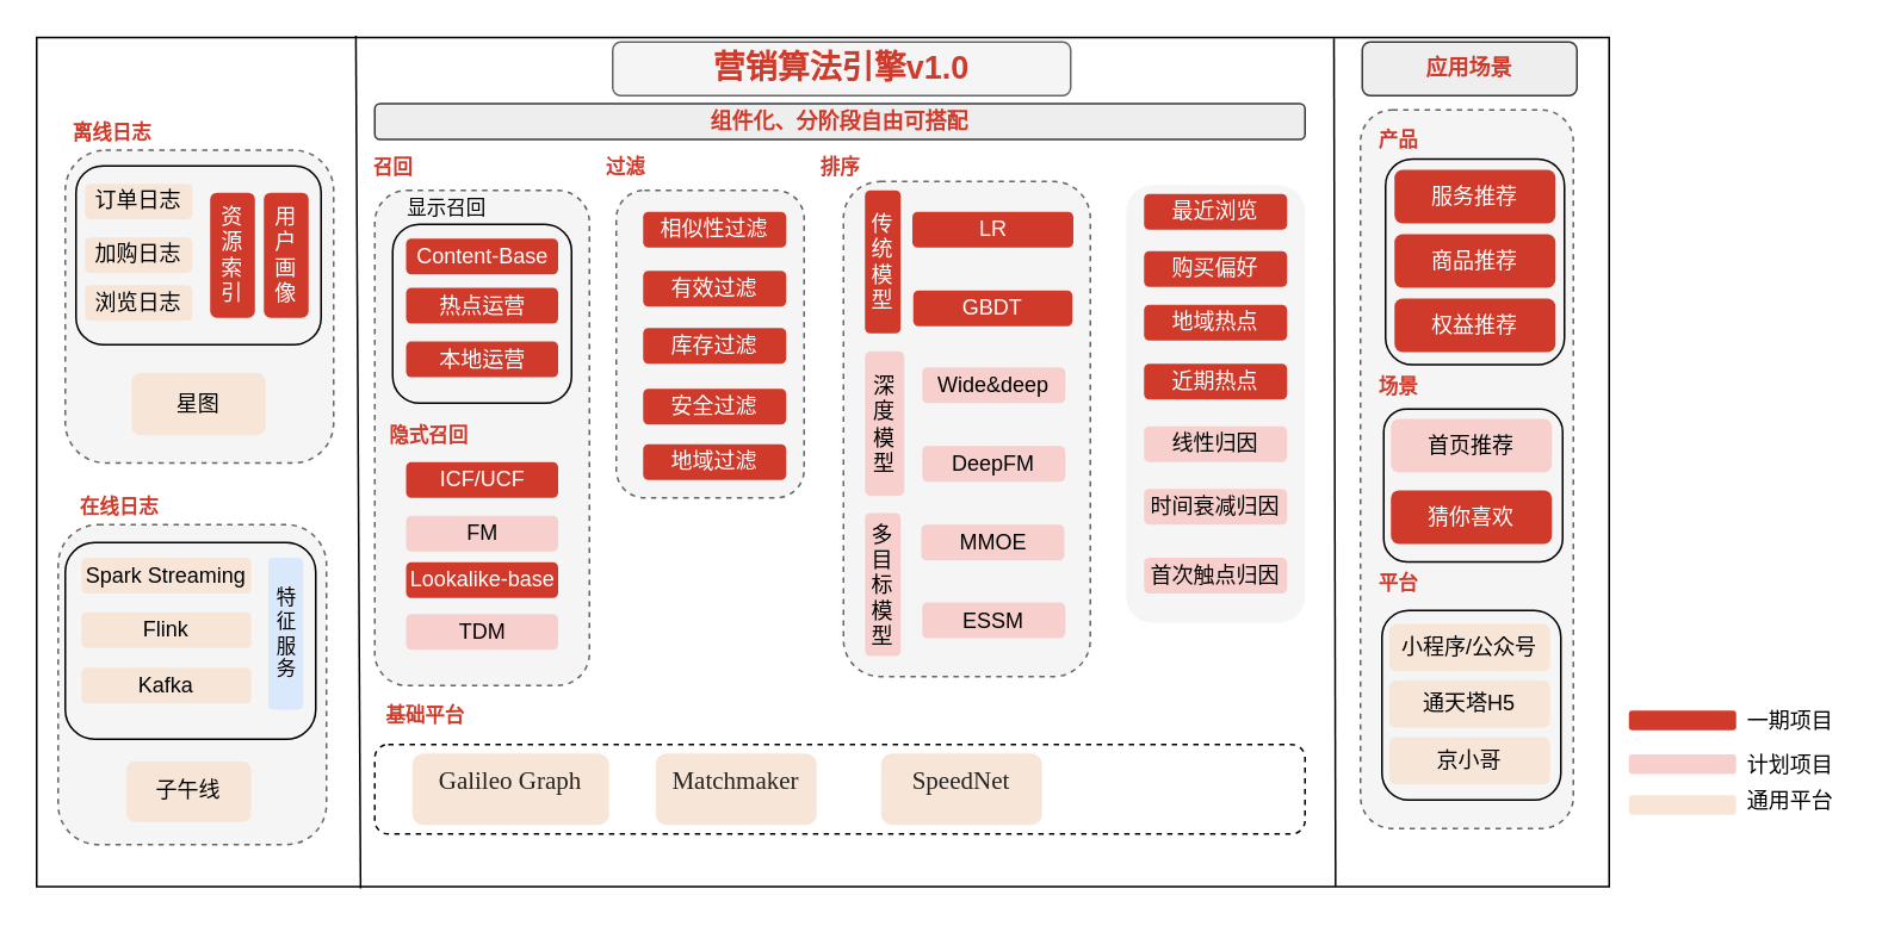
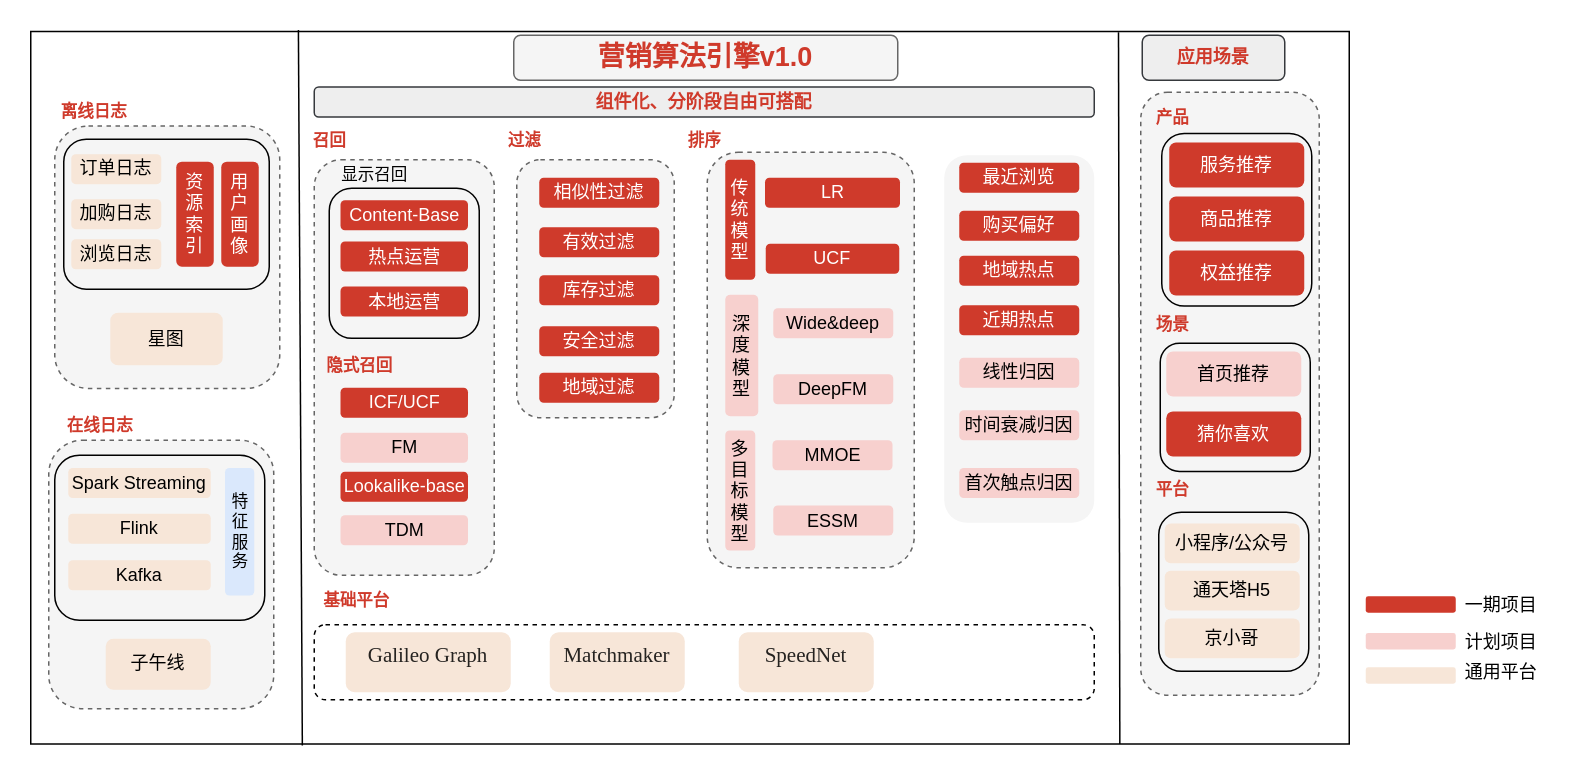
- <mxCell id="24" value="&lt;font style=&quot;font-size: 12px;&quot;&gt;应用场景&lt;/font&gt;" style="rounded=1;whiteSpace=wrap;html=1;fontSize=12;fillColor=#eeeeee;strokeColor=#36393d;fontStyle=1;fontColor=#CF3A2B;" vertex="1" parent="1"><mxGeometry x="761" y="23" width="120" height="30" as="geometry" /></mxCell>
+ <mxCell id="24" value="&lt;font style=&quot;font-size: 12px;&quot;&gt;应用场景&lt;/font&gt;" style="rounded=1;whiteSpace=wrap;html=1;fontSize=12;fillColor=#eeeeee;strokeColor=#36393d;fontStyle=1;fontColor=#CF3A2B;" vertex="1" parent="1"><mxGeometry x="761" y="23" width="95" height="30" as="geometry" /></mxCell>
- <mxCell id="30" value="GBDT" style="rounded=1;whiteSpace=wrap;html=1;fillColor=#CF3A2B;strokeColor=none;fontColor=#FFFFFF;" vertex="1" parent="1"><mxGeometry x="510" y="162" width="89" height="20" as="geometry" /></mxCell>
+ <mxCell id="30" value="UCF" style="rounded=1;whiteSpace=wrap;html=1;fillColor=#CF3A2B;strokeColor=none;fontColor=#FFFFFF;" vertex="1" parent="1"><mxGeometry x="510" y="162" width="89" height="20" as="geometry" /></mxCell>
